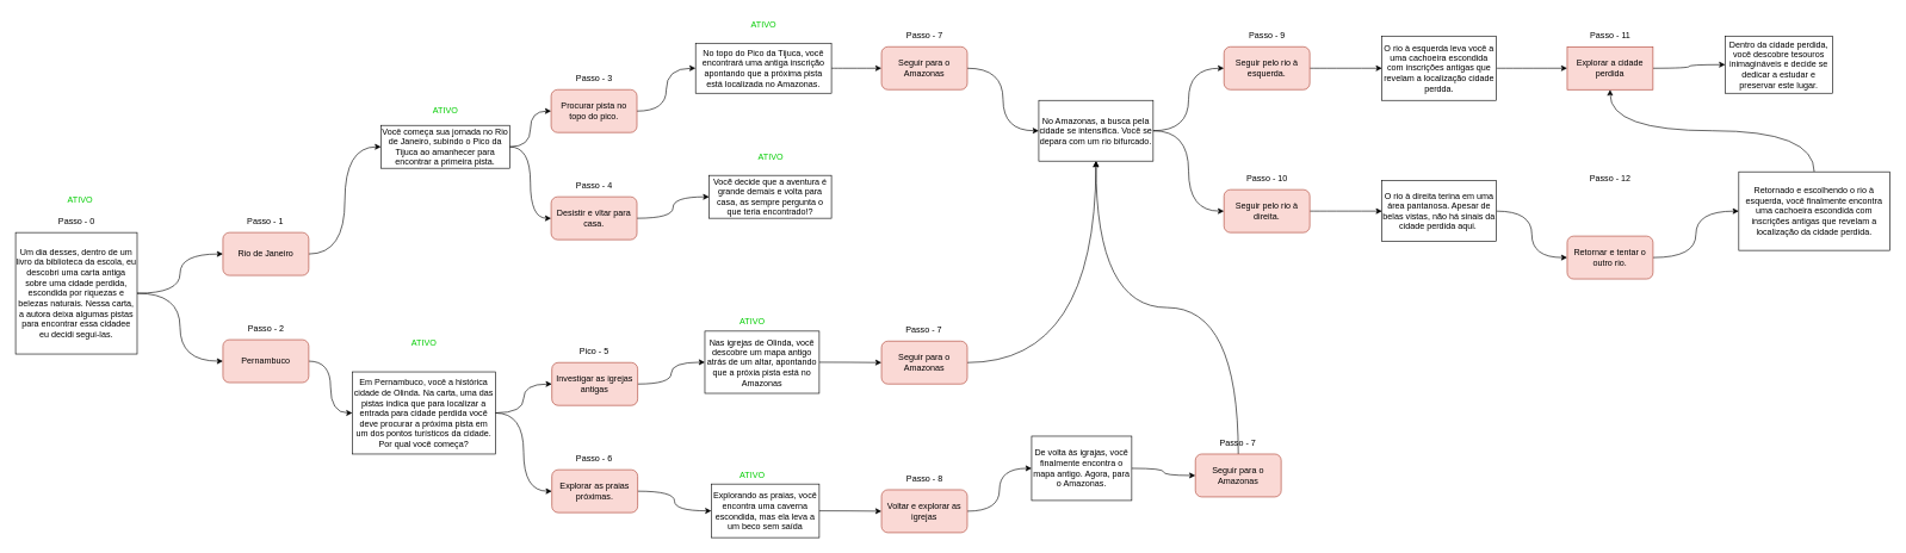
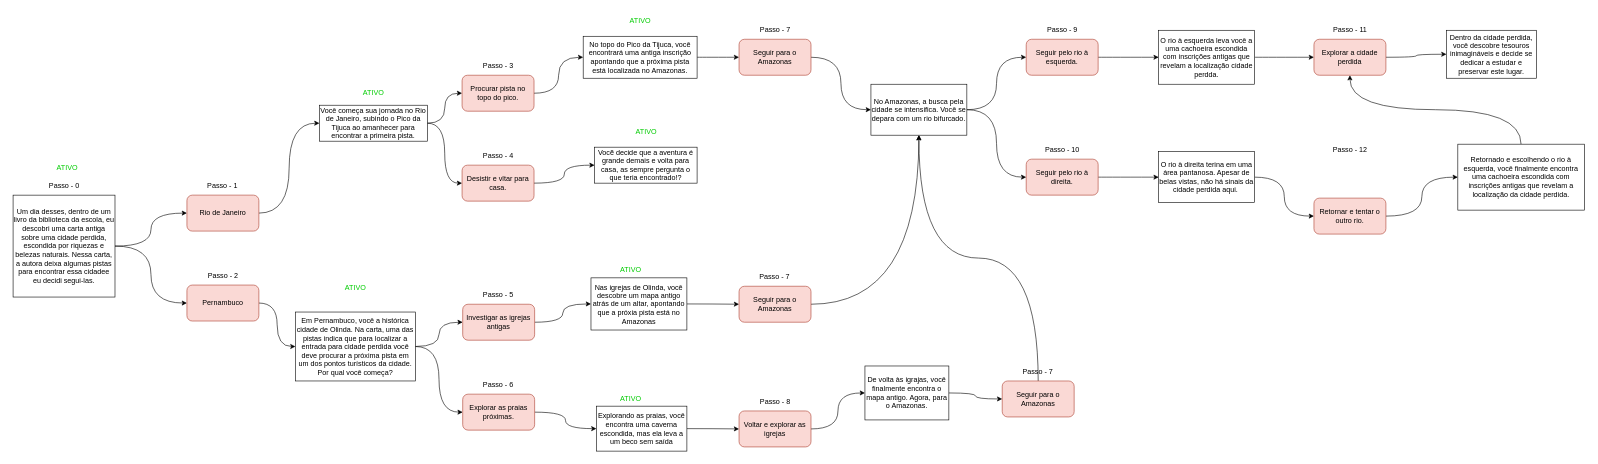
- <mxCell id="65" value="&lt;font color=&quot;#000000&quot;&gt;Explorar a cidade perdida&lt;/font&gt;" style="whiteSpace=wrap;html=1;fillColor=#fad9d5;strokeColor=#ae4132;rounded=0;" parent="1" vertex="1"><mxGeometry x="2190" y="65" width="120" height="60" as="geometry" /></mxCell>
+ <mxCell id="65" value="&lt;font color=&quot;#000000&quot;&gt;Explorar a cidade perdida&lt;/font&gt;" style="rounded=1;whiteSpace=wrap;html=1;fillColor=#fad9d5;strokeColor=#ae4132;" parent="1" vertex="1"><mxGeometry x="2190" y="65" width="120" height="60" as="geometry" /></mxCell>
- <mxCell id="26" value="Pico - 5" style="text;html=1;align=center;verticalAlign=middle;resizable=0;points=[];autosize=1;strokeColor=none;fillColor=none;" parent="1" vertex="1"><mxGeometry x="794" y="477" width="70" height="30" as="geometry" /></mxCell>
+ <mxCell id="26" value="Passo - 5" style="text;html=1;align=center;verticalAlign=middle;resizable=0;points=[];autosize=1;strokeColor=none;fillColor=none;" parent="1" vertex="1"><mxGeometry x="794" y="477" width="70" height="30" as="geometry" /></mxCell>
